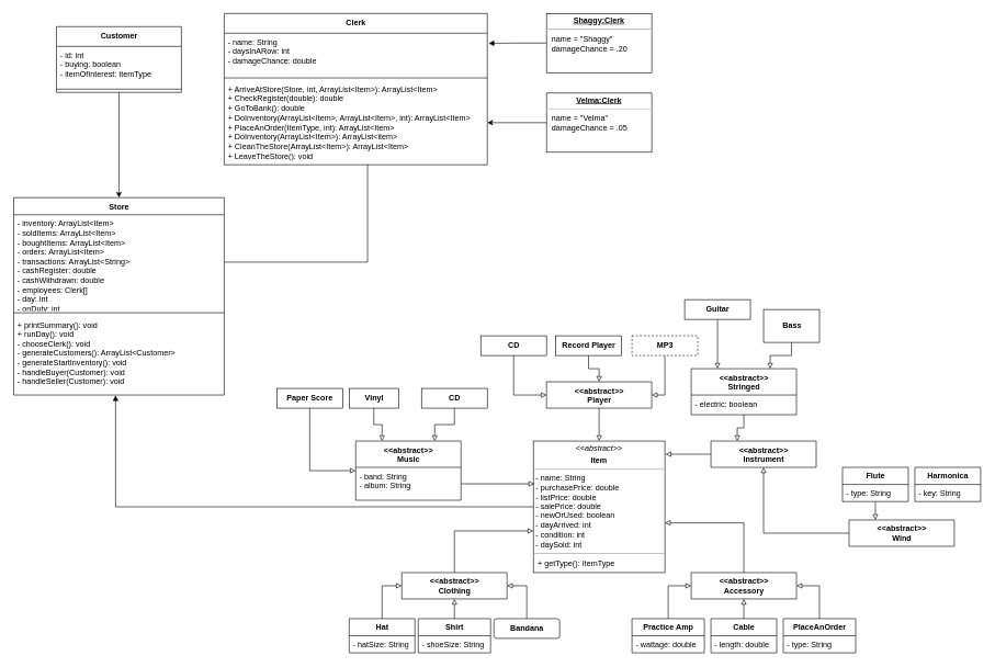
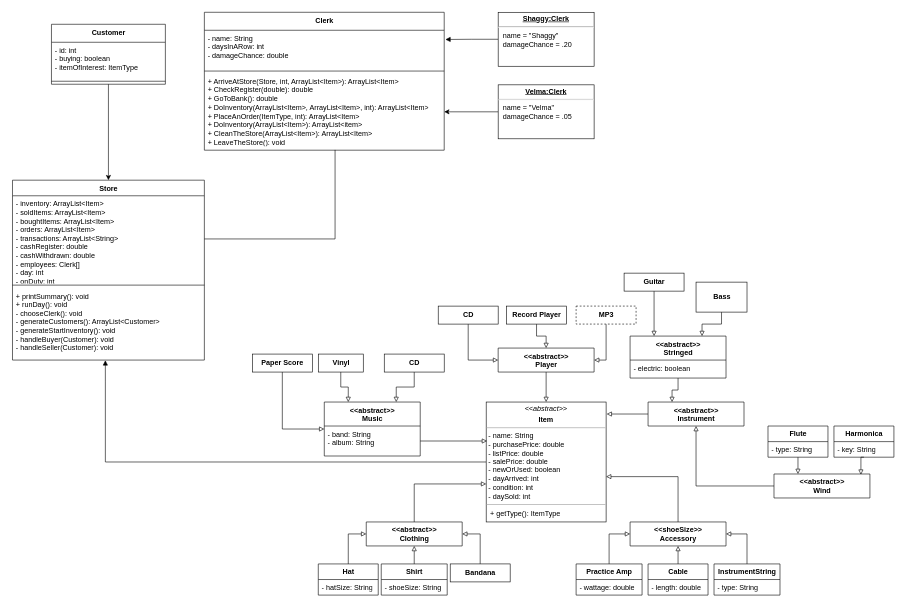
+ <mxCell id="48" style="edgeStyle=orthogonalEdgeStyle;rounded=0;orthogonalLoop=1;jettySize=auto;html=1;exitX=0.5;exitY=1;exitDx=0;exitDy=0;entryX=0.906;entryY=0.029;entryDx=0;entryDy=0;entryPerimeter=0;endArrow=block;endFill=0;" edge="1" parent="1" source="49" target="44"><mxGeometry relative="1" as="geometry" /></mxCell>
- <mxCell id="58" value="&lt;div&gt;&amp;lt;&amp;lt;abstract&amp;gt;&amp;gt;&lt;br&gt;&lt;/div&gt;&lt;div&gt;Accessory&lt;/div&gt;" style="swimlane;fontStyle=1;align=center;verticalAlign=top;childLayout=stackLayout;horizontal=1;startSize=70;horizontalStack=0;resizeParent=1;resizeParentMax=0;resizeLast=0;collapsible=1;marginBottom=0;html=1;" vertex="1" parent="1"><mxGeometry x="1050" y="870" width="160" height="40" as="geometry" /></mxCell>
+ <mxCell id="58" value="&lt;div&gt;&amp;lt;&amp;lt;shoeSize&amp;gt;&amp;gt;&lt;br&gt;&lt;/div&gt;&lt;div&gt;Accessory&lt;/div&gt;" style="swimlane;fontStyle=1;align=center;verticalAlign=top;childLayout=stackLayout;horizontal=1;startSize=70;horizontalStack=0;resizeParent=1;resizeParentMax=0;resizeLast=0;collapsible=1;marginBottom=0;html=1;" vertex="1" parent="1"><mxGeometry x="1050" y="870" width="160" height="40" as="geometry" /></mxCell>
- <mxCell id="72" value="&lt;b&gt;PlaceAnOrder&lt;/b&gt;" style="swimlane;fontStyle=0;childLayout=stackLayout;horizontal=1;startSize=26;fillColor=none;horizontalStack=0;resizeParent=1;resizeParentMax=0;resizeLast=0;collapsible=1;marginBottom=0;html=1;" vertex="1" parent="1"><mxGeometry x="1190" y="940" width="110" height="52" as="geometry" /></mxCell>
+ <mxCell id="72" value="&lt;b&gt;InstrumentString&lt;/b&gt;" style="swimlane;fontStyle=0;childLayout=stackLayout;horizontal=1;startSize=26;fillColor=none;horizontalStack=0;resizeParent=1;resizeParentMax=0;resizeLast=0;collapsible=1;marginBottom=0;html=1;" vertex="1" parent="1"><mxGeometry x="1190" y="940" width="110" height="52" as="geometry" /></mxCell>
- <mxCell id="64" value="Bandana" style="html=1;fontStyle=1;rounded=1;" vertex="1" parent="1"><mxGeometry x="750" y="940" width="100" height="30" as="geometry" /></mxCell>
+ <mxCell id="64" value="Bandana" style="html=1;fontStyle=1" vertex="1" parent="1"><mxGeometry x="750" y="940" width="100" height="30" as="geometry" /></mxCell>
